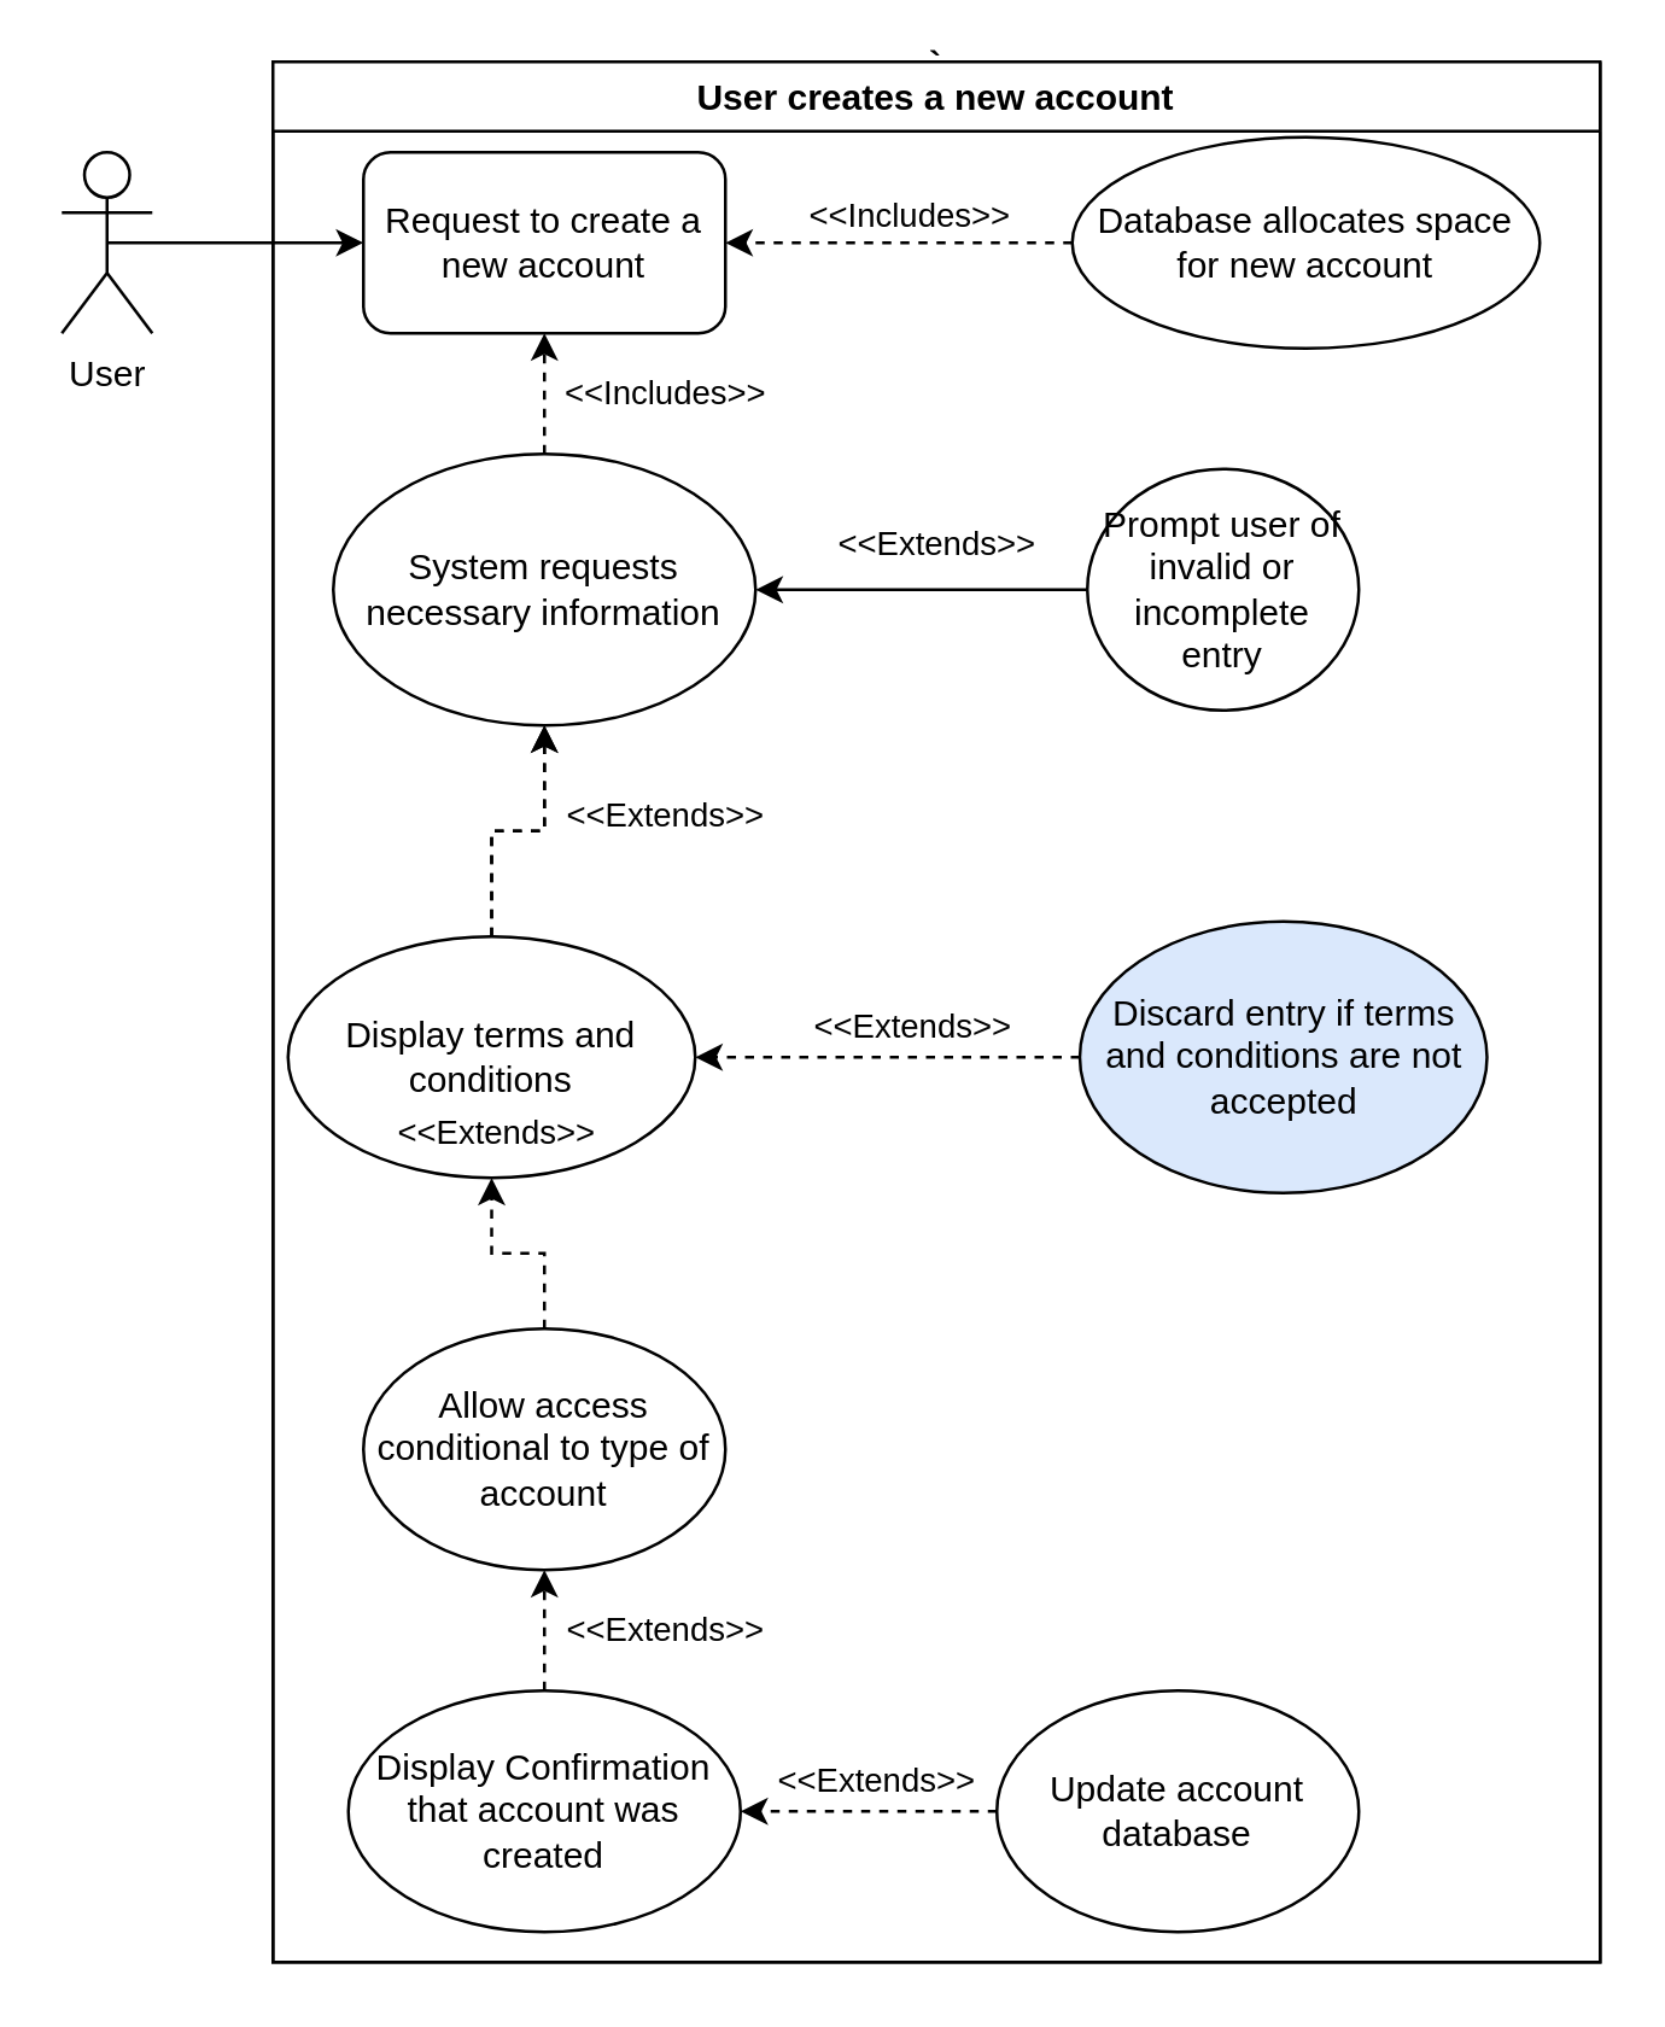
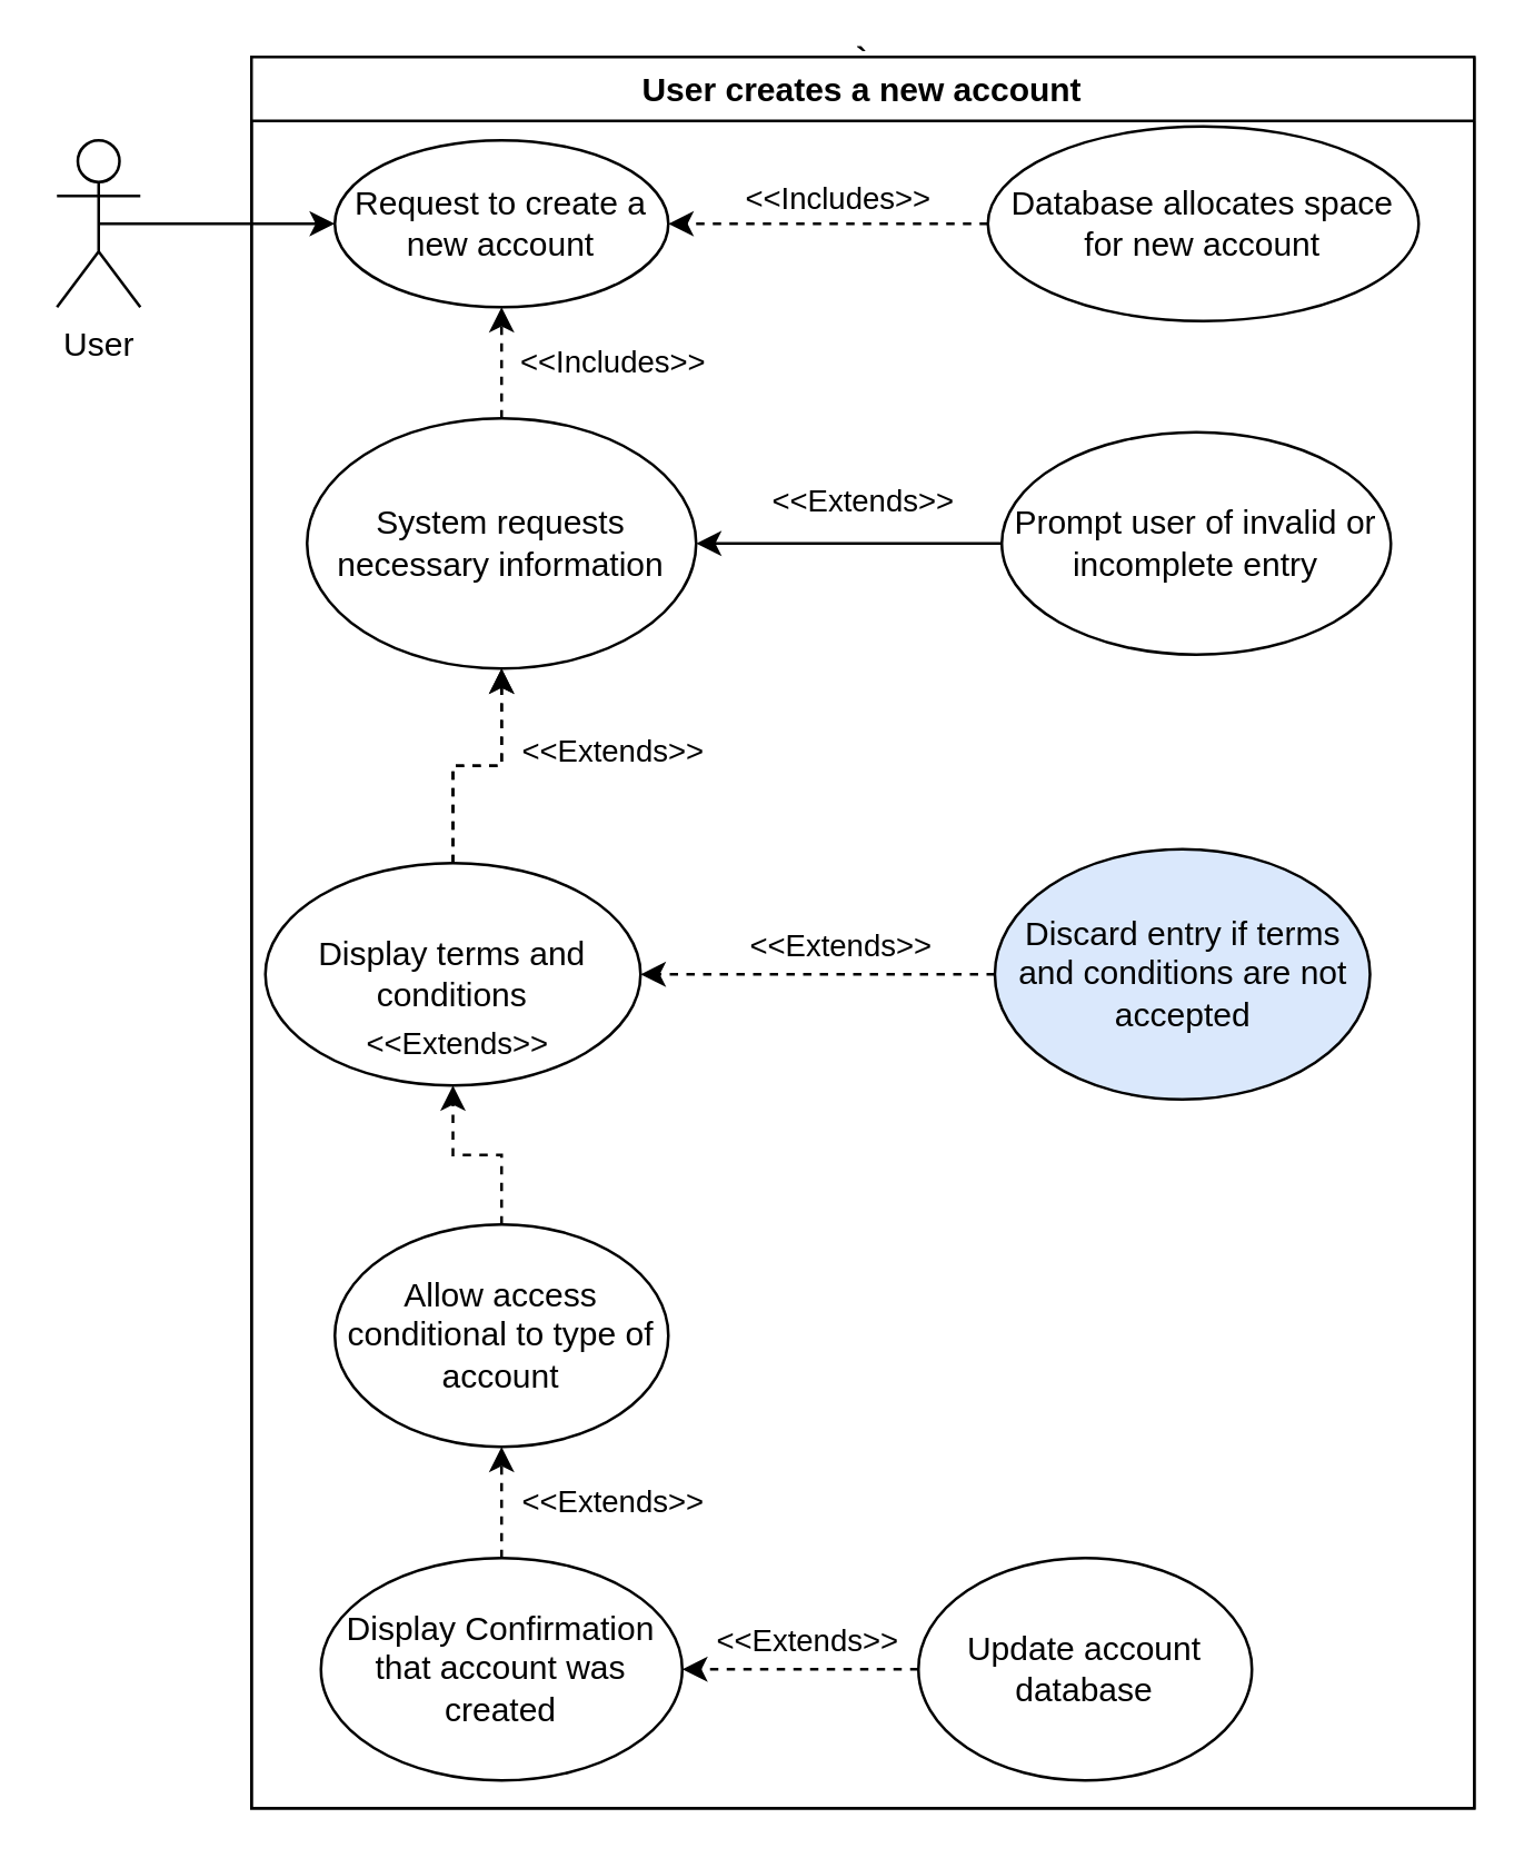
- <mxCell id="4" value="Request to create a new account" style="whiteSpace=wrap;html=1;verticalAlign=middle;treeMoving=0;rounded=1;" parent="1" vertex="1"><mxGeometry x="120" y="50" width="120" height="60" as="geometry" /></mxCell>
+ <mxCell id="4" value="Request to create a new account" style="ellipse;whiteSpace=wrap;html=1;verticalAlign=middle;treeMoving=0;" parent="1" vertex="1"><mxGeometry x="120" y="50" width="120" height="60" as="geometry" /></mxCell>
- <mxCell id="10" value="Prompt user of invalid or incomplete entry" style="ellipse;whiteSpace=wrap;html=1;" parent="8" vertex="1"><mxGeometry x="270" y="135" width="90" height="80" as="geometry" /></mxCell>
+ <mxCell id="10" value="Prompt user of invalid or incomplete entry" style="ellipse;whiteSpace=wrap;html=1;" parent="8" vertex="1"><mxGeometry x="270" y="135" width="140" height="80" as="geometry" /></mxCell>
